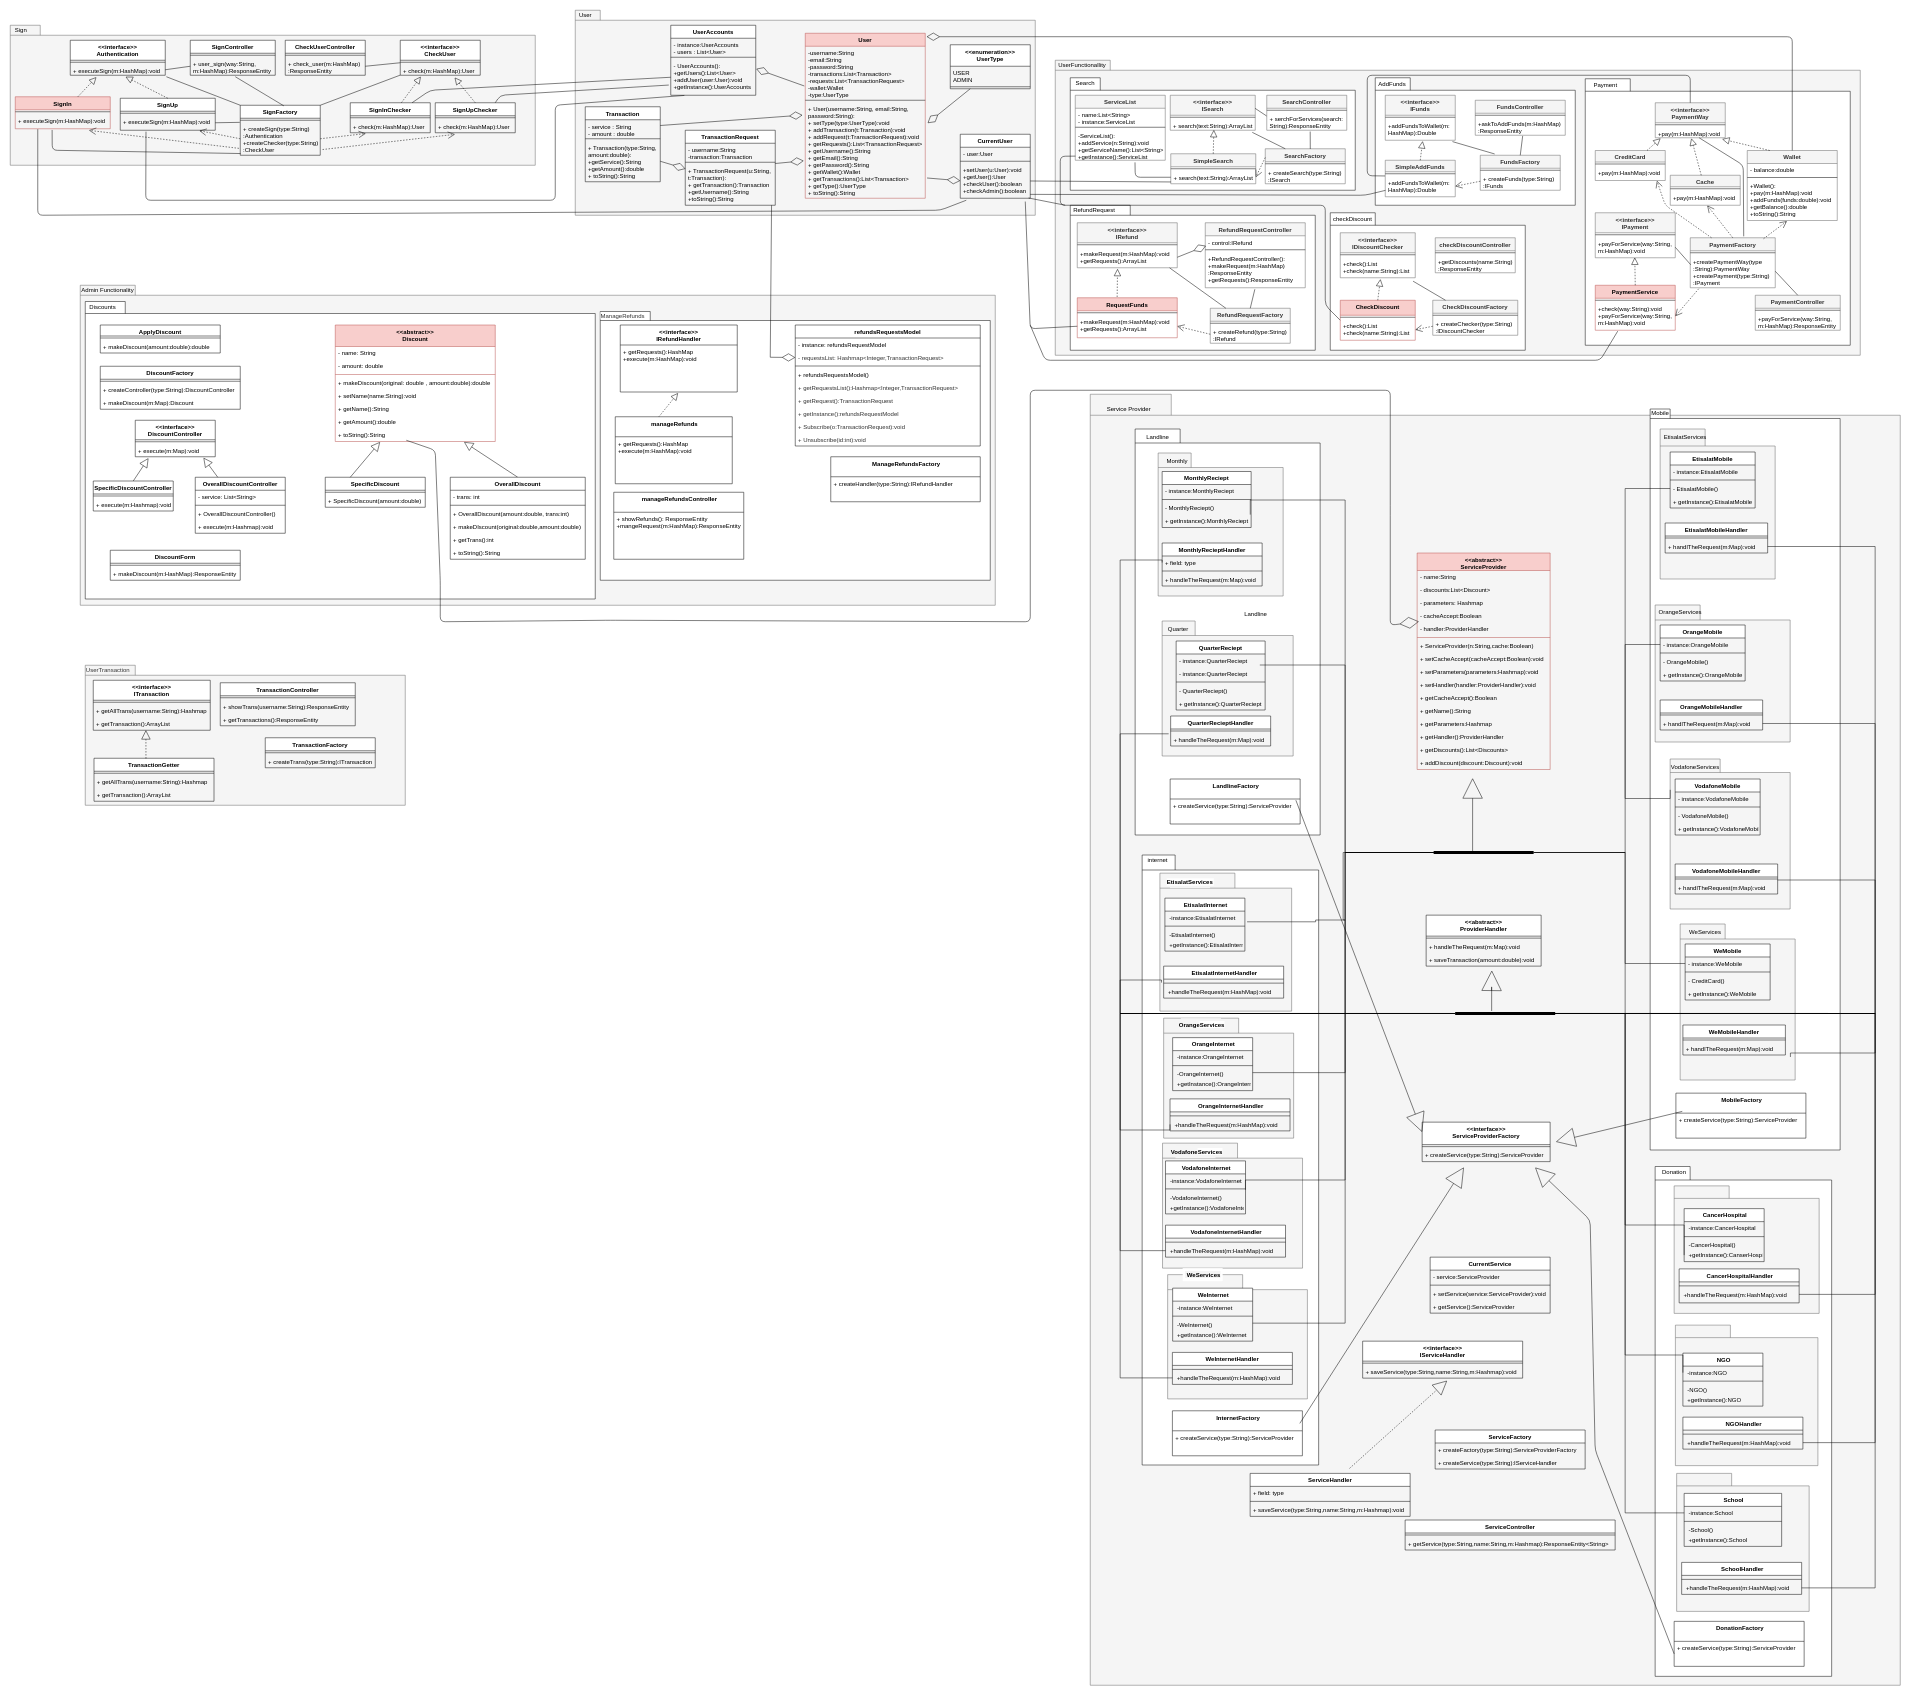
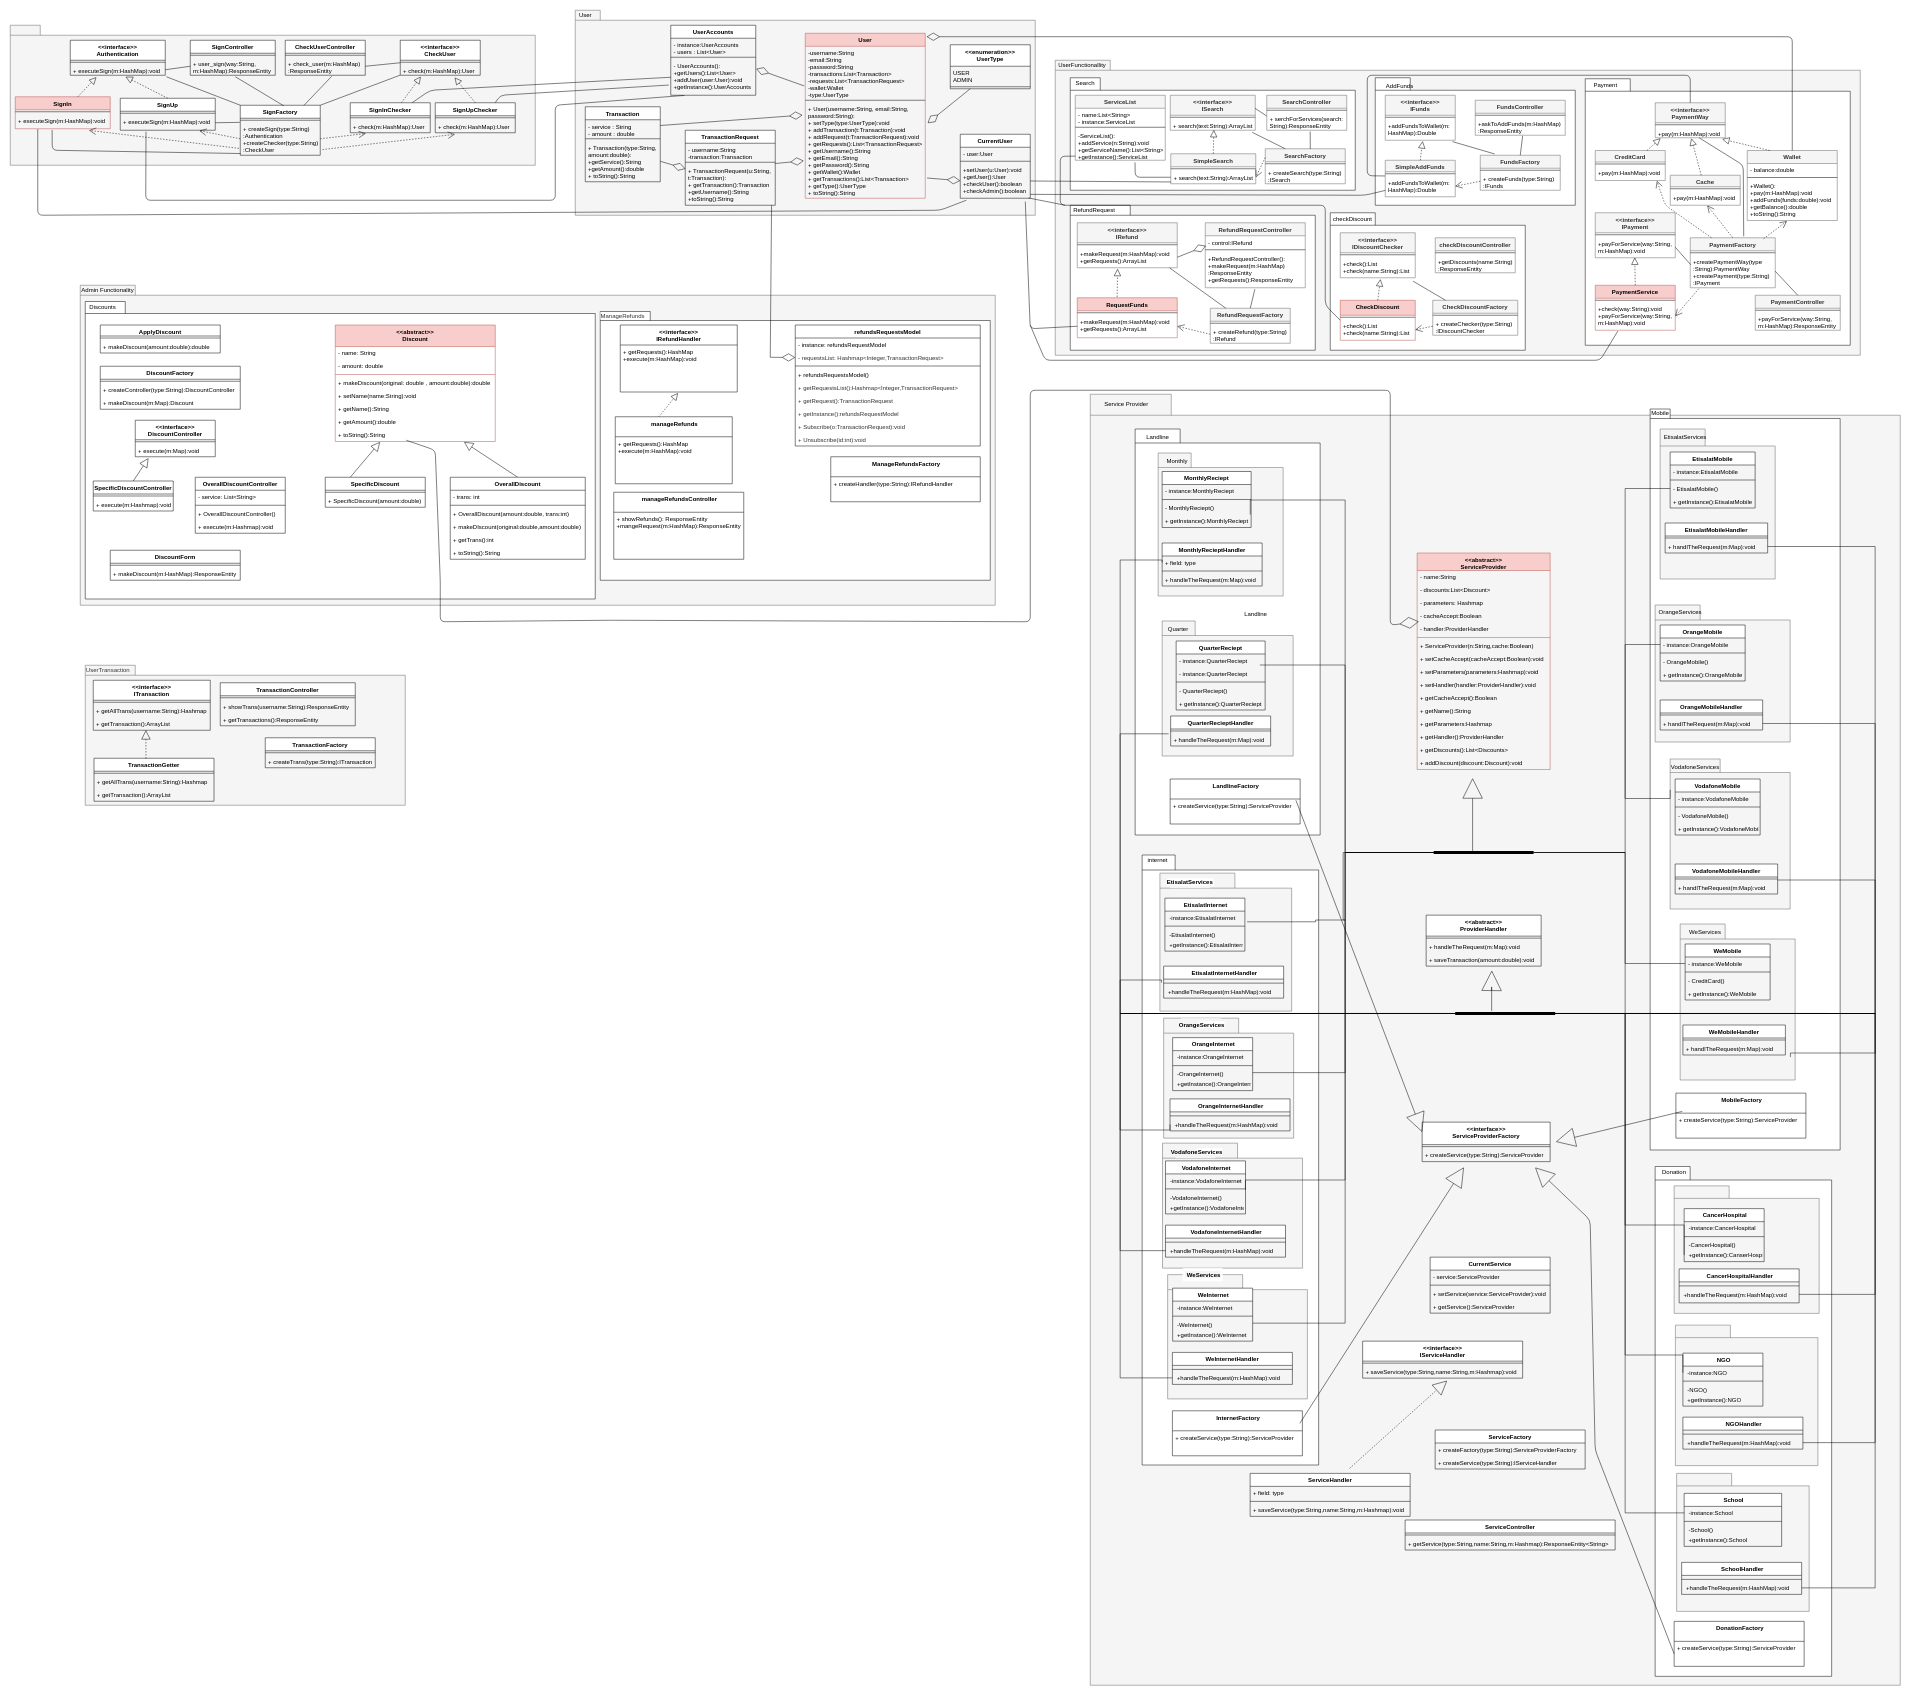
- <mxCell id="123" value="Sign" style="text;html=1;align=center;verticalAlign=middle;resizable=0;points=[];autosize=1;" parent="1" vertex="1"><mxGeometry x="21" y="49" width="40" height="20" as="geometry" /></mxCell>
- <mxCell id="65" value="AddFunds" style="text;html=1;strokeColor=none;fillColor=none;align=center;verticalAlign=middle;whiteSpace=wrap;rounded=0;" parent="1" vertex="1"><mxGeometry x="2749" y="157" width="70" height="20" as="geometry" /></mxCell>
+ <mxCell id="65" value="AddFunds" style="text;html=1;strokeColor=none;fillColor=none;align=center;verticalAlign=middle;whiteSpace=wrap;rounded=0;" parent="1" vertex="1"><mxGeometry x="2764" y="162" width="70" height="20" as="geometry" /></mxCell>
+ <mxCell id="172" value="" style="endArrow=none;html=1;entryX=0.581;entryY=1.056;entryDx=0;entryDy=0;entryPerimeter=0;" parent="1" source="98" target="170" edge="1"><mxGeometry width="50" height="50" relative="1" as="geometry"><mxPoint x="720" y="147" as="sourcePoint" /><mxPoint x="809.84" y="135.008" as="targetPoint" /></mxGeometry></mxCell>
- <mxCell id="531" value="Service Provider&amp;nbsp;" style="text;html=1;strokeColor=none;fillColor=none;align=center;verticalAlign=middle;whiteSpace=wrap;rounded=0;" parent="1" vertex="1"><mxGeometry x="2209" y="808" width="100" height="20" as="geometry" /></mxCell>
+ <mxCell id="531" value="Service Provider&amp;nbsp;" style="text;html=1;strokeColor=none;fillColor=none;align=center;verticalAlign=middle;whiteSpace=wrap;rounded=0;" parent="1" vertex="1"><mxGeometry x="2204" y="798" width="100" height="20" as="geometry" /></mxCell>
- <mxCell id="260" value="" style="endArrow=block;endSize=16;endFill=0;html=1;rounded=0;fontSize=12;entryX=0.853;entryY=1.077;entryDx=0;entryDy=0;entryPerimeter=0;exitX=0.25;exitY=0;exitDx=0;exitDy=0;" parent="1" source="251" target="231" edge="1"><mxGeometry width="160" relative="1" as="geometry"><mxPoint x="559.4" y="1037.51" as="sourcePoint" /><mxPoint x="472" y="952.998" as="targetPoint" /></mxGeometry></mxCell>
